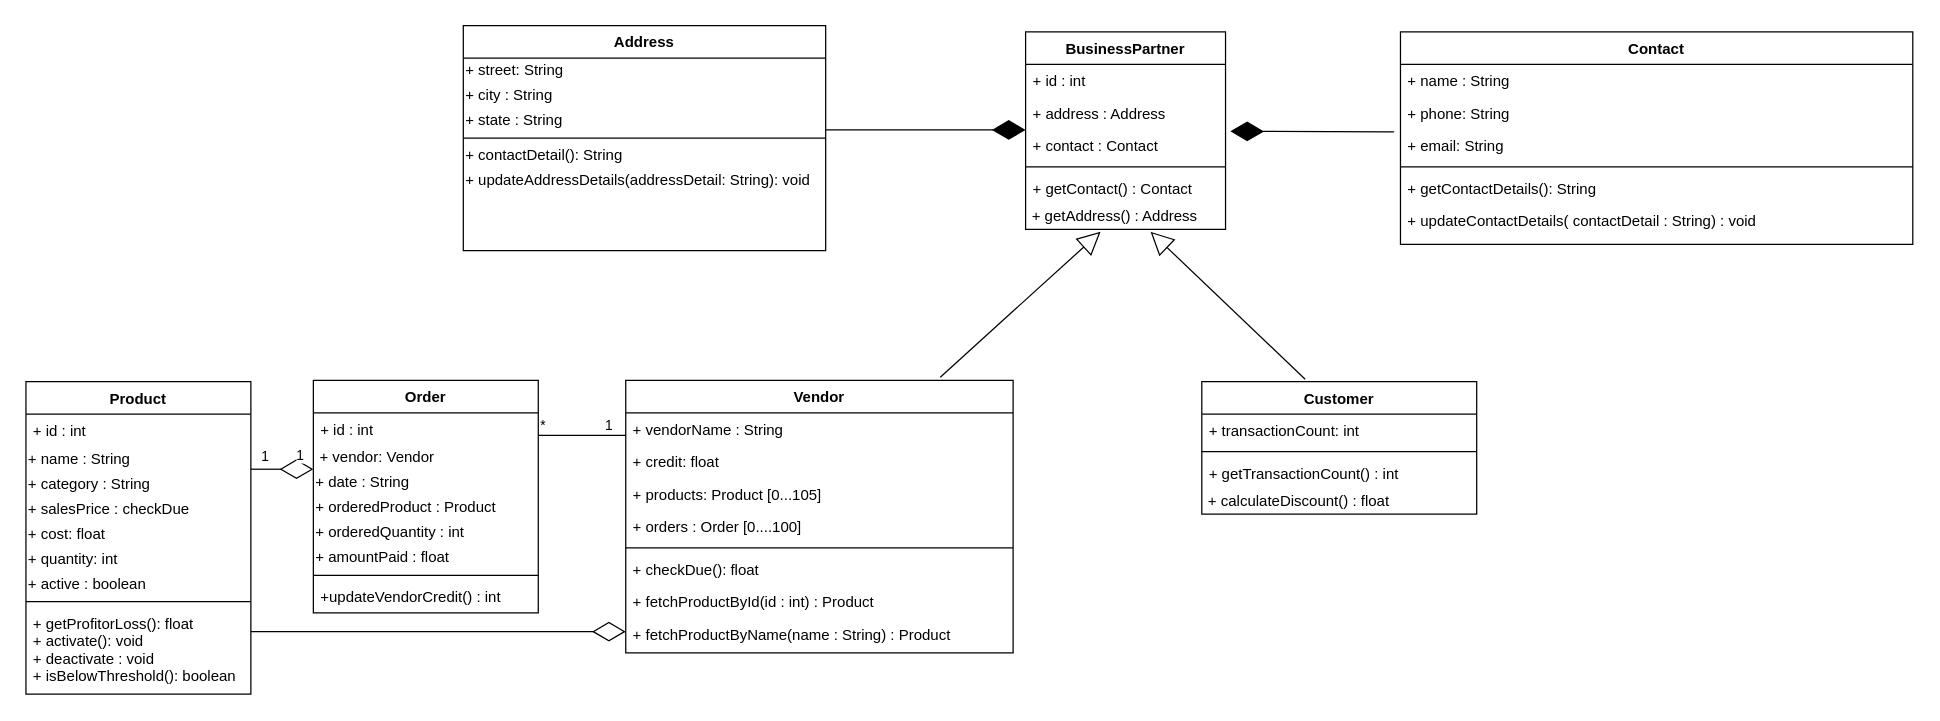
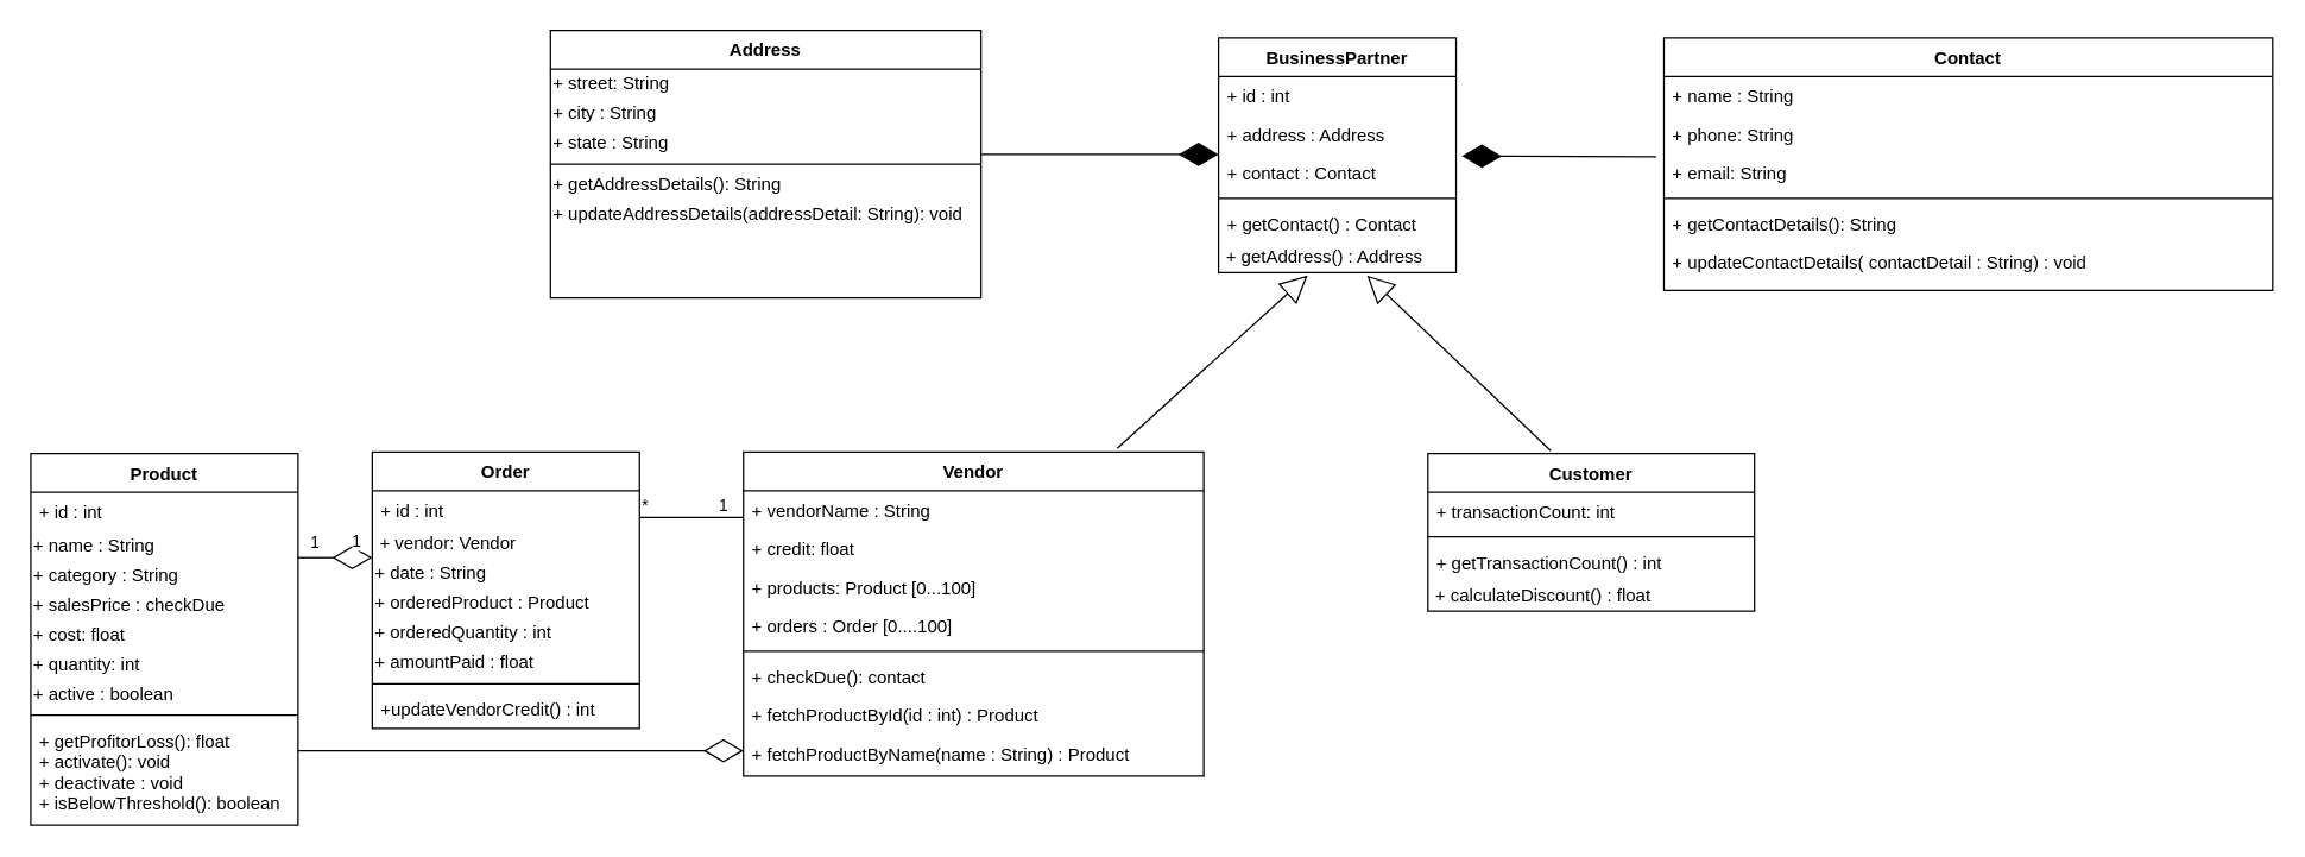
- <mxCell id="7" value="+ contactDetail(): String" style="text;html=1;align=left;verticalAlign=middle;resizable=0;points=[];autosize=1;" vertex="1" parent="2"><mxGeometry y="94" width="290" height="20" as="geometry" /></mxCell>
+ <mxCell id="7" value="+ getAddressDetails(): String" style="text;html=1;align=left;verticalAlign=middle;resizable=0;points=[];autosize=1;" vertex="1" parent="2"><mxGeometry y="94" width="290" height="20" as="geometry" /></mxCell>
- <mxCell id="12" value="+ products: Product [0...105]" style="text;align=left;verticalAlign=top;spacingLeft=4;spacingRight=4;overflow=hidden;rotatable=0;points=[[0,0.5],[1,0.5]];portConstraint=eastwest;rounded=0;shadow=0;html=0;" parent="9" vertex="1"><mxGeometry y="78" width="310" height="26" as="geometry" /></mxCell>
+ <mxCell id="12" value="+ products: Product [0...100]" style="text;align=left;verticalAlign=top;spacingLeft=4;spacingRight=4;overflow=hidden;rotatable=0;points=[[0,0.5],[1,0.5]];portConstraint=eastwest;rounded=0;shadow=0;html=0;" parent="9" vertex="1"><mxGeometry y="78" width="310" height="26" as="geometry" /></mxCell>
- <mxCell id="15" value="+ checkDue(): float" style="text;align=left;verticalAlign=top;spacingLeft=4;spacingRight=4;overflow=hidden;rotatable=0;points=[[0,0.5],[1,0.5]];portConstraint=eastwest;" parent="9" vertex="1"><mxGeometry y="138" width="310" height="26" as="geometry" /></mxCell>
+ <mxCell id="15" value="+ checkDue(): contact" style="text;align=left;verticalAlign=top;spacingLeft=4;spacingRight=4;overflow=hidden;rotatable=0;points=[[0,0.5],[1,0.5]];portConstraint=eastwest;" parent="9" vertex="1"><mxGeometry y="138" width="310" height="26" as="geometry" /></mxCell>
